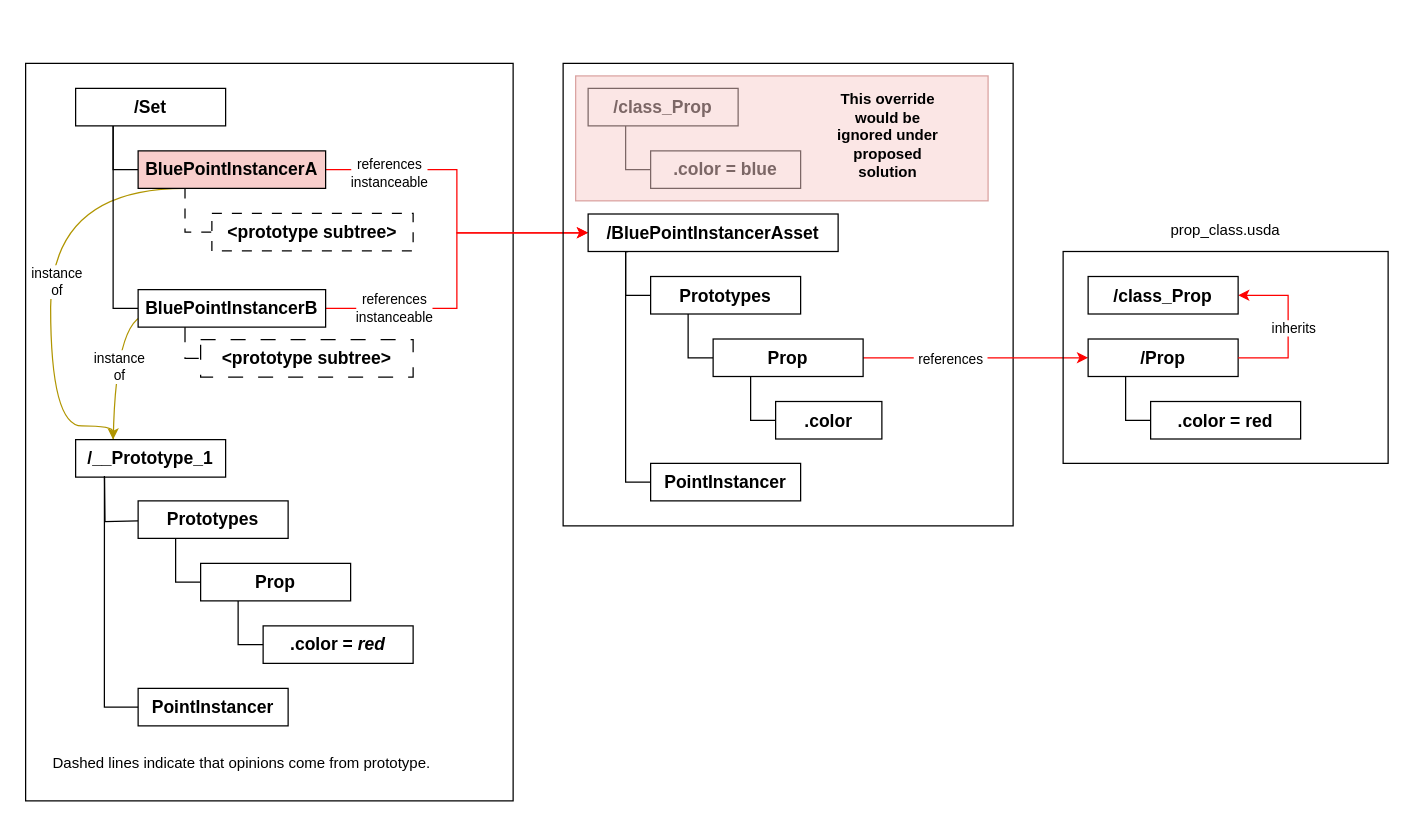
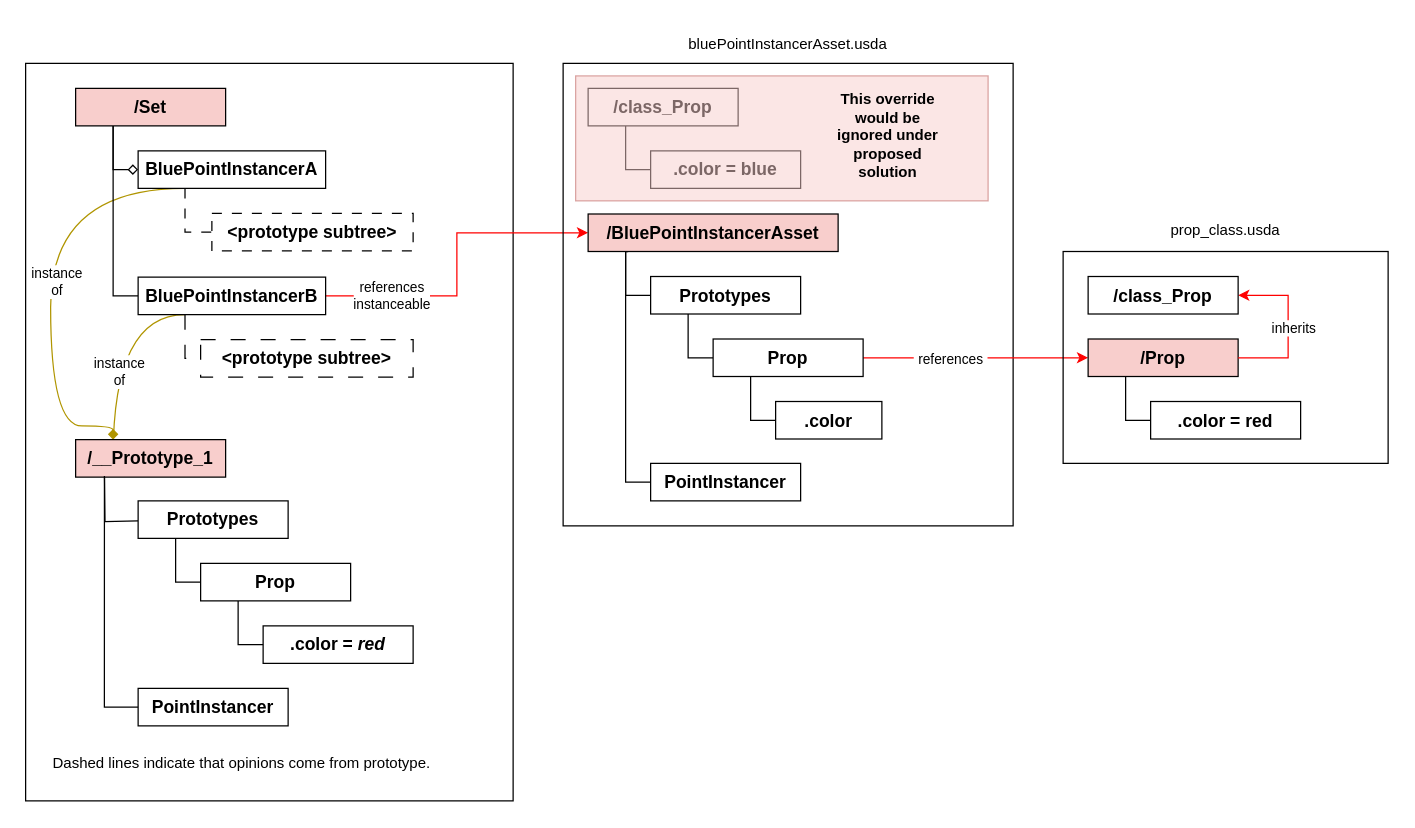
+ <mxCell id="36" value="bluePointInstancerAsset.usda" style="text;strokeColor=none;align=center;fillColor=none;html=1;verticalAlign=middle;whiteSpace=wrap;rounded=0;" vertex="1" parent="1"><mxGeometry x="600" y="20" width="60" height="30" as="geometry" /></mxCell>
- <mxCell id="6" value="/Set" style="rounded=0;whiteSpace=wrap;html=1;fontSize=14;fontStyle=1" parent="1" vertex="1"><mxGeometry x="60" y="70" width="120" height="30" as="geometry" /></mxCell>
+ <mxCell id="6" value="/Set" style="rounded=0;whiteSpace=wrap;html=1;fontSize=14;fontStyle=1;fillColor=#f8cecc;" parent="1" vertex="1"><mxGeometry x="60" y="70" width="120" height="30" as="geometry" /></mxCell>
- <mxCell id="5" style="edgeStyle=orthogonalEdgeStyle;rounded=0;orthogonalLoop=1;jettySize=auto;html=1;exitX=0.25;exitY=1;exitDx=0;exitDy=0;entryX=0;entryY=0.5;entryDx=0;entryDy=0;endArrow=none;endFill=0;" parent="1" source="6" target="11" edge="1"><mxGeometry relative="1" as="geometry" /></mxCell>
+ <mxCell id="5" style="edgeStyle=orthogonalEdgeStyle;rounded=0;orthogonalLoop=1;jettySize=auto;html=1;exitX=0.25;exitY=1;exitDx=0;exitDy=0;entryX=0;entryY=0.5;entryDx=0;entryDy=0;endArrow=diamond;endFill=0;" parent="1" source="6" target="11" edge="1"><mxGeometry relative="1" as="geometry" /></mxCell>
- <mxCell id="11" value="BluePointInstancerA" style="rounded=0;whiteSpace=wrap;html=1;fontSize=14;fontStyle=1;fillColor=#f8cecc;" parent="1" vertex="1"><mxGeometry x="110" y="120" width="150" height="30" as="geometry" /></mxCell>
+ <mxCell id="11" value="BluePointInstancerA" style="rounded=0;whiteSpace=wrap;html=1;fontSize=14;fontStyle=1" parent="1" vertex="1"><mxGeometry x="110" y="120" width="150" height="30" as="geometry" /></mxCell>
- <mxCell id="9" style="edgeStyle=orthogonalEdgeStyle;rounded=0;orthogonalLoop=1;jettySize=auto;html=1;exitX=1;exitY=0.5;exitDx=0;exitDy=0;entryX=0;entryY=0.5;entryDx=0;entryDy=0;strokeColor=#FF0000;" edge="1" parent="1" source="11" target="33"><mxGeometry relative="1" as="geometry" /></mxCell>
- <mxCell id="10" value="&amp;nbsp;references&amp;nbsp;&lt;br&gt;instanceable" style="edgeLabel;html=1;align=center;verticalAlign=middle;resizable=0;points=[];" vertex="1" connectable="0" parent="9"><mxGeometry x="-0.616" y="-2" relative="1" as="geometry"><mxPoint as="offset" /></mxGeometry></mxCell>
- <mxCell id="33" value="/BluePointInstancerAsset" style="rounded=0;whiteSpace=wrap;html=1;fontSize=14;fontStyle=1" vertex="1" parent="1"><mxGeometry x="470" y="170.5" width="200" height="30" as="geometry" /></mxCell>
+ <mxCell id="33" value="/BluePointInstancerAsset" style="rounded=0;whiteSpace=wrap;html=1;fontSize=14;fontStyle=1;fillColor=#f8cecc;" vertex="1" parent="1"><mxGeometry x="470" y="170.5" width="200" height="30" as="geometry" /></mxCell>
- <mxCell id="19" value="BluePointInstancerB" style="rounded=0;whiteSpace=wrap;html=1;fontSize=14;fontStyle=1" parent="1" vertex="1"><mxGeometry x="110" y="231" width="150" height="30" as="geometry" /></mxCell>
+ <mxCell id="19" value="BluePointInstancerB" style="rounded=0;whiteSpace=wrap;html=1;fontSize=14;fontStyle=1" parent="1" vertex="1"><mxGeometry x="110" y="221" width="150" height="30" as="geometry" /></mxCell>
- <mxCell id="48" value="/Prop" style="rounded=0;whiteSpace=wrap;html=1;fontSize=14;fontStyle=1" vertex="1" parent="1"><mxGeometry x="870" y="270.5" width="120" height="30" as="geometry" /></mxCell>
+ <mxCell id="48" value="/Prop" style="rounded=0;whiteSpace=wrap;html=1;fontSize=14;fontStyle=1;fillColor=#f8cecc;" vertex="1" parent="1"><mxGeometry x="870" y="270.5" width="120" height="30" as="geometry" /></mxCell>
- <mxCell id="7" style="edgeStyle=orthogonalEdgeStyle;rounded=0;orthogonalLoop=1;jettySize=auto;html=1;exitX=0.25;exitY=1;exitDx=0;exitDy=0;entryX=0.25;entryY=0;entryDx=0;entryDy=0;curved=1;fillColor=#e3c800;strokeColor=#B09500;" parent="1" source="11" target="22" edge="1"><mxGeometry relative="1" as="geometry"><Array as="points"><mxPoint x="40" y="150" /><mxPoint x="40" y="340" /><mxPoint x="90" y="340" /></Array></mxGeometry></mxCell>
+ <mxCell id="7" style="edgeStyle=orthogonalEdgeStyle;rounded=0;orthogonalLoop=1;jettySize=auto;html=1;exitX=0.25;exitY=1;exitDx=0;exitDy=0;entryX=0.25;entryY=0;entryDx=0;entryDy=0;curved=1;fillColor=#e3c800;strokeColor=#B09500;endArrow=diamond;" parent="1" source="11" target="22" edge="1"><mxGeometry relative="1" as="geometry"><Array as="points"><mxPoint x="40" y="150" /><mxPoint x="40" y="340" /><mxPoint x="90" y="340" /></Array></mxGeometry></mxCell>
- <mxCell id="22" value="/__Prototype_1" style="rounded=0;whiteSpace=wrap;html=1;fontSize=14;fontStyle=1" parent="1" vertex="1"><mxGeometry x="60" y="351" width="120" height="30" as="geometry" /></mxCell>
+ <mxCell id="22" value="/__Prototype_1" style="rounded=0;whiteSpace=wrap;html=1;fontSize=14;fontStyle=1;fillColor=#f8cecc;" parent="1" vertex="1"><mxGeometry x="60" y="351" width="120" height="30" as="geometry" /></mxCell>
